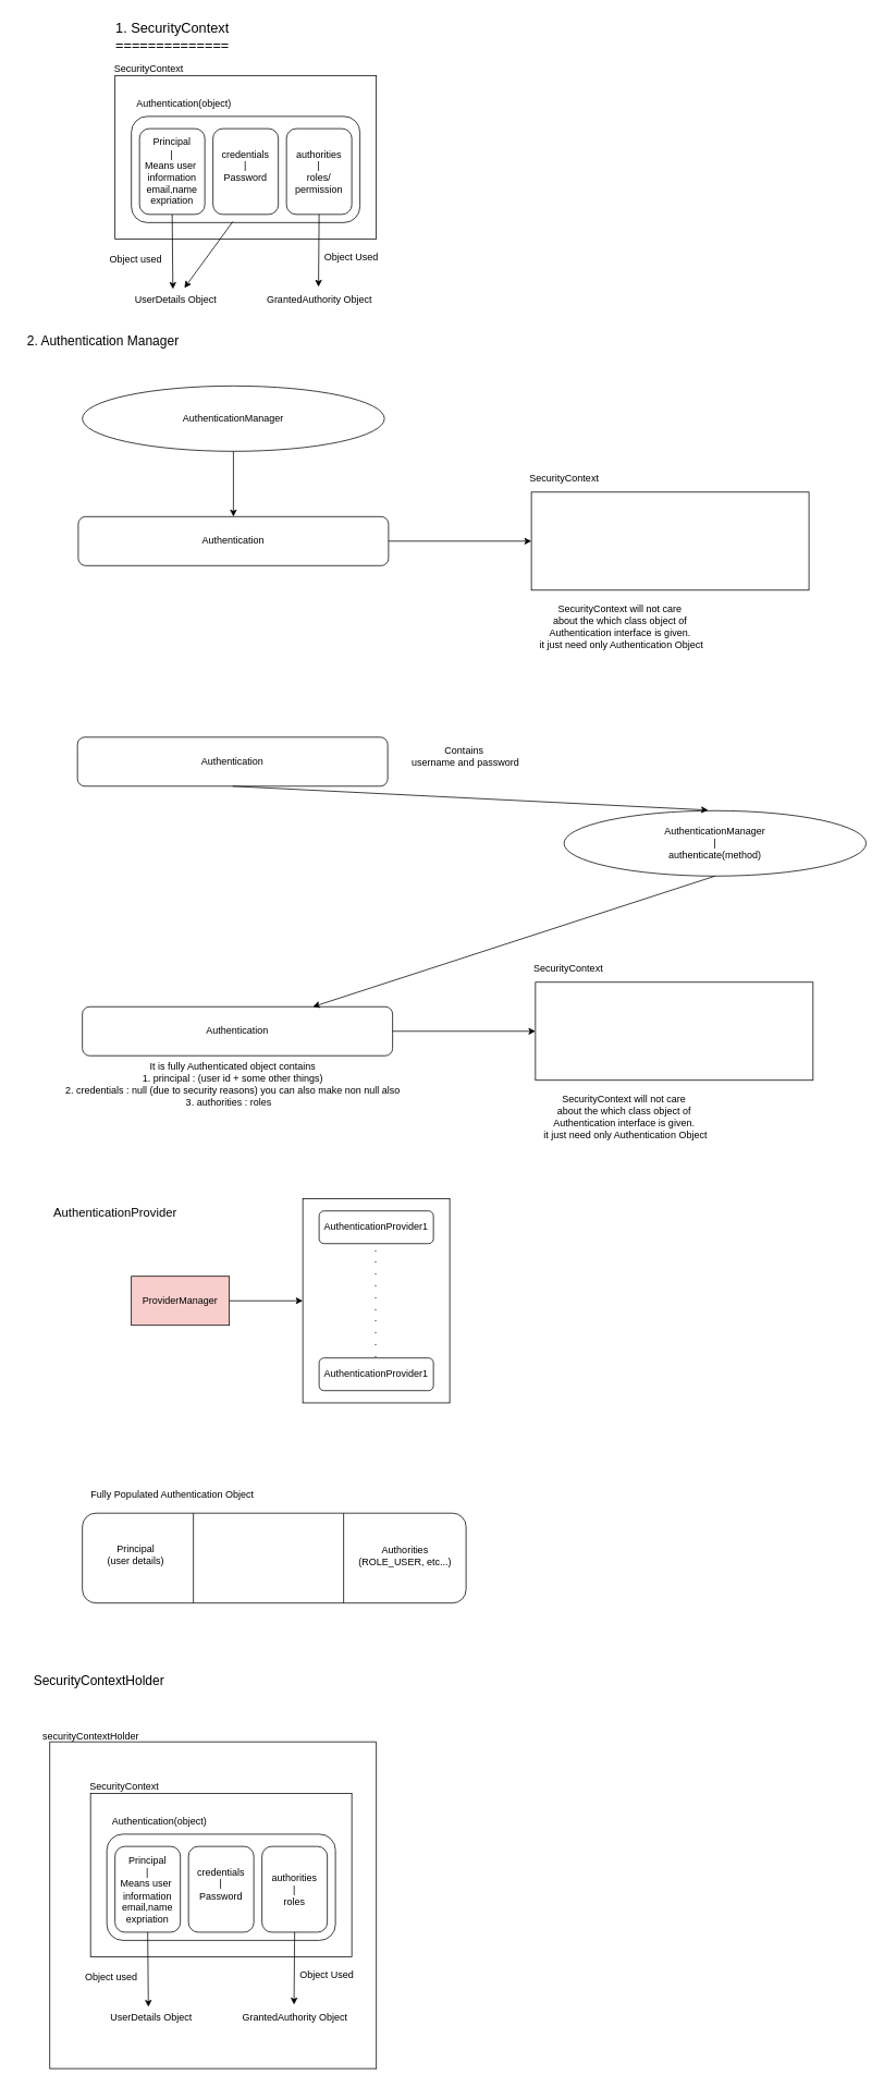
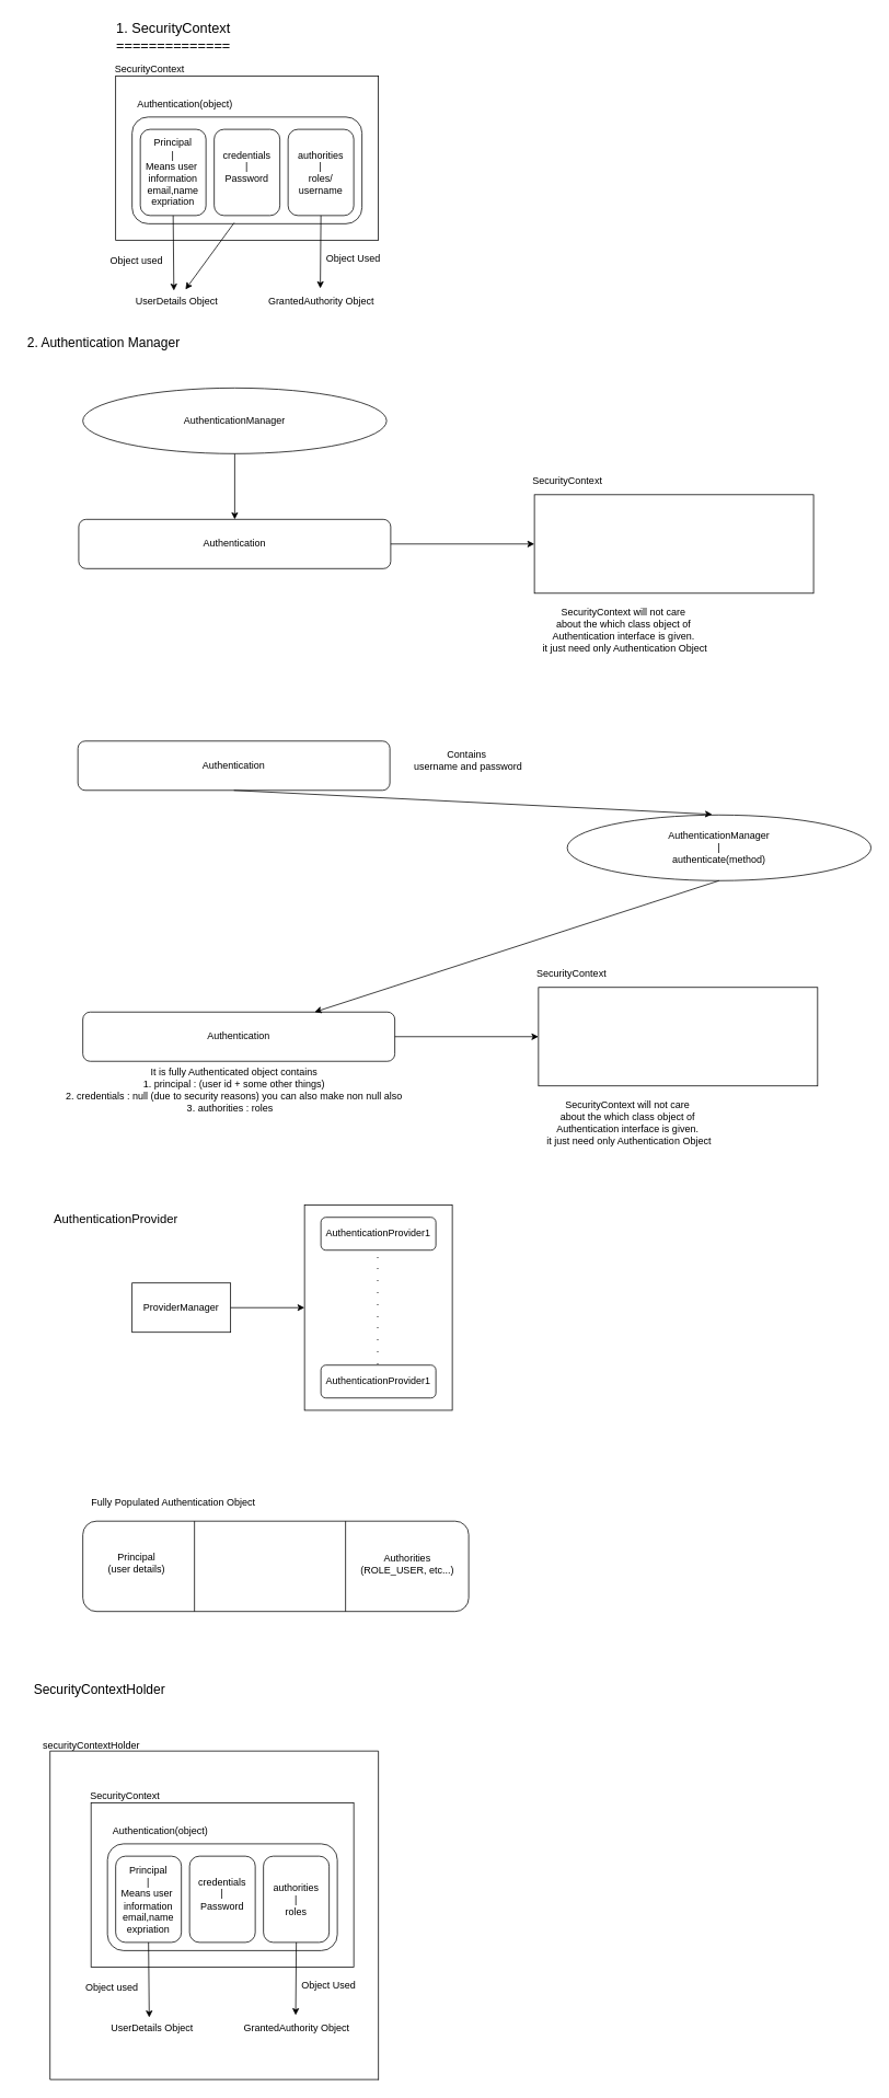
- <mxCell id="9" value="authorities&lt;div&gt;|&lt;/div&gt;&lt;div&gt;&lt;span style=&quot;text-wrap-mode: nowrap;&quot;&gt;roles/&lt;/span&gt;&lt;/div&gt;&lt;div&gt;&lt;span style=&quot;text-wrap-mode: nowrap;&quot;&gt;permission&lt;/span&gt;&lt;/div&gt;" style="rounded=1;whiteSpace=wrap;html=1;" parent="1" vertex="1"><mxGeometry x="350" y="157" width="80" height="105" as="geometry" /></mxCell>
+ <mxCell id="9" value="authorities&lt;div&gt;|&lt;/div&gt;&lt;div&gt;&lt;span style=&quot;text-wrap-mode: nowrap;&quot;&gt;roles/&lt;/span&gt;&lt;/div&gt;&lt;div&gt;&lt;span style=&quot;text-wrap-mode: nowrap;&quot;&gt;username&lt;/span&gt;&lt;/div&gt;" style="rounded=1;whiteSpace=wrap;html=1;" parent="1" vertex="1"><mxGeometry x="350" y="157" width="80" height="105" as="geometry" /></mxCell>
- <mxCell id="36" value="ProviderManager" style="rounded=0;whiteSpace=wrap;html=1;fillColor=#f8cecc;" parent="1" vertex="1"><mxGeometry x="160" y="1562" width="120" height="60" as="geometry" /></mxCell>
+ <mxCell id="36" value="ProviderManager" style="rounded=0;whiteSpace=wrap;html=1;" parent="1" vertex="1"><mxGeometry x="160" y="1562" width="120" height="60" as="geometry" /></mxCell>
